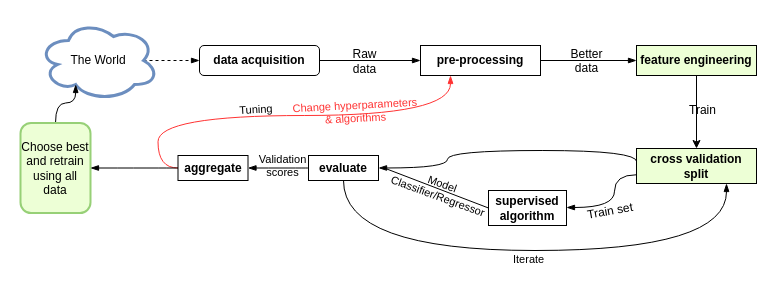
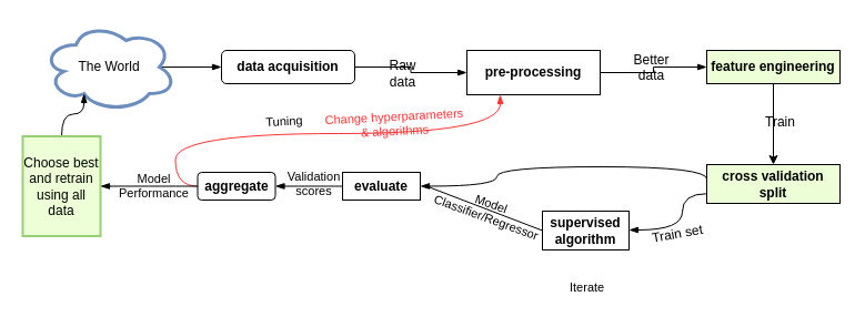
- <mxCell id="4" value="" style="edgeStyle=orthogonalEdgeStyle;rounded=0;orthogonalLoop=1;jettySize=auto;html=1;entryX=0;entryY=0.5;entryDx=0;entryDy=0;exitX=0.875;exitY=0.5;exitDx=0;exitDy=0;exitPerimeter=0;endArrow=blockThin;endFill=1;dashed=1;" edge="1" parent="1" source="5" target="6"><mxGeometry relative="1" as="geometry"><mxPoint x="163.034" y="59.897" as="sourcePoint" /><mxPoint x="258" y="60" as="targetPoint" /></mxGeometry></mxCell>
+ <mxCell id="4" value="" style="edgeStyle=orthogonalEdgeStyle;rounded=0;orthogonalLoop=1;jettySize=auto;html=1;entryX=0;entryY=0.5;entryDx=0;entryDy=0;exitX=0.875;exitY=0.5;exitDx=0;exitDy=0;exitPerimeter=0;endArrow=blockThin;endFill=1;" edge="1" parent="1" source="5" target="6"><mxGeometry relative="1" as="geometry"><mxPoint x="163.034" y="59.897" as="sourcePoint" /><mxPoint x="258" y="60" as="targetPoint" /></mxGeometry></mxCell>
- <mxCell id="8" value="pre-processing" style="rounded=0;whiteSpace=wrap;html=1;fontStyle=1" vertex="1" parent="1"><mxGeometry x="420" y="45" width="120" height="30" as="geometry" /></mxCell>
+ <mxCell id="8" value="pre-processing" style="rounded=0;whiteSpace=wrap;html=1;fontStyle=1" vertex="1" parent="1"><mxGeometry x="420" y="45" width="120" height="40" as="geometry" /></mxCell>
+ <mxCell id="32" value="&lt;div&gt;Model &lt;br&gt;&lt;/div&gt;&lt;div align=&quot;center&quot;&gt;Performance&lt;/div&gt;" style="text;html=1;resizable=0;points=[];autosize=1;align=center;verticalAlign=top;spacingTop=-4;fontSize=11;fontFamily=Helvetica;fontColor=#000000;" vertex="1" parent="1"><mxGeometry x="101" y="152" width="74" height="28" as="geometry" /></mxCell>
- <mxCell id="24" value="Choose best and retrain using all data" style="whiteSpace=wrap;html=1;fillColor=#EDFFD6;strokeColor=#97D077;strokeWidth=2;rounded=1;" vertex="1" parent="1"><mxGeometry x="20" y="122.5" width="70" height="90" as="geometry" /></mxCell>
+ <mxCell id="24" value="Choose best and retrain using all data" style="rounded=0;whiteSpace=wrap;html=1;fillColor=#EDFFD6;strokeColor=#97D077;strokeWidth=2;" vertex="1" parent="1"><mxGeometry x="20" y="122.5" width="70" height="90" as="geometry" /></mxCell>
- <mxCell id="21" value="aggregate" style="rounded=0;whiteSpace=wrap;html=1;fontStyle=1" vertex="1" parent="1"><mxGeometry x="177.5" y="155" width="70" height="25" as="geometry" /></mxCell>
+ <mxCell id="21" value="aggregate" style="whiteSpace=wrap;html=1;fontStyle=1;rounded=1;" vertex="1" parent="1"><mxGeometry x="177.5" y="155" width="70" height="25" as="geometry" /></mxCell>
- <mxCell id="18" style="edgeStyle=orthogonalEdgeStyle;rounded=0;orthogonalLoop=1;jettySize=auto;html=1;exitX=0.5;exitY=1;exitDx=0;exitDy=0;entryX=0.75;entryY=1;entryDx=0;entryDy=0;labelBackgroundColor=none;endArrow=blockThin;endFill=1;fontFamily=Helvetica;fontSize=11;curved=1;" edge="1" parent="1" source="19" target="13"><mxGeometry relative="1" as="geometry"><Array as="points"><mxPoint x="343" y="250" /><mxPoint x="726" y="250" /></Array></mxGeometry></mxCell>
